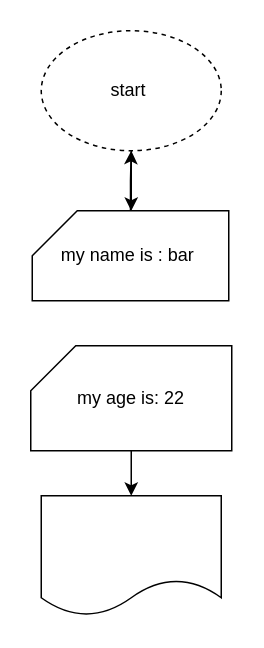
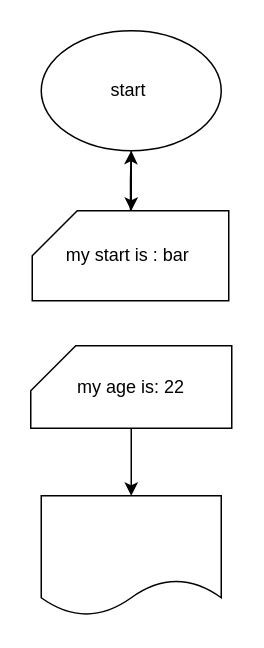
- <mxCell id="3" value="start&amp;nbsp;" style="ellipse;whiteSpace=wrap;html=1;dashed=1;" vertex="1" parent="1"><mxGeometry x="27" y="20" width="120" height="80" as="geometry" /></mxCell>
+ <mxCell id="3" value="start&amp;nbsp;" style="ellipse;whiteSpace=wrap;html=1;" vertex="1" parent="1"><mxGeometry x="27" y="20" width="120" height="80" as="geometry" /></mxCell>
- <mxCell id="5" value="my name is : bar&amp;nbsp;" style="shape=card;whiteSpace=wrap;html=1;" vertex="1" parent="1"><mxGeometry x="21" y="140" width="131" height="60" as="geometry" /></mxCell>
+ <mxCell id="5" value="my start is : bar&amp;nbsp;" style="shape=card;whiteSpace=wrap;html=1;" vertex="1" parent="1"><mxGeometry x="21" y="140" width="131" height="60" as="geometry" /></mxCell>
- <mxCell id="7" value="my age is: 22" style="shape=card;whiteSpace=wrap;html=1;" vertex="1" parent="1"><mxGeometry x="20" y="230" width="134" height="70" as="geometry" /></mxCell>
+ <mxCell id="7" value="my age is: 22" style="shape=card;whiteSpace=wrap;html=1;" vertex="1" parent="1"><mxGeometry x="20" y="230" width="134" height="55" as="geometry" /></mxCell>
